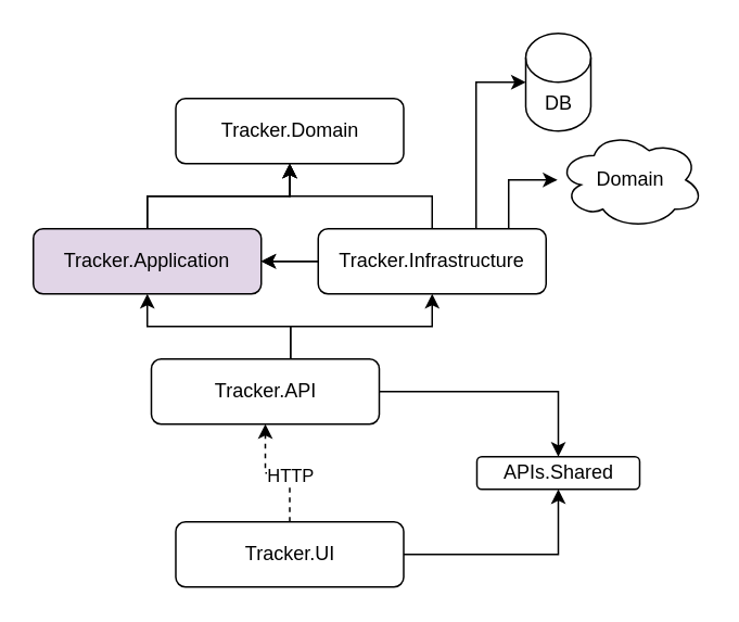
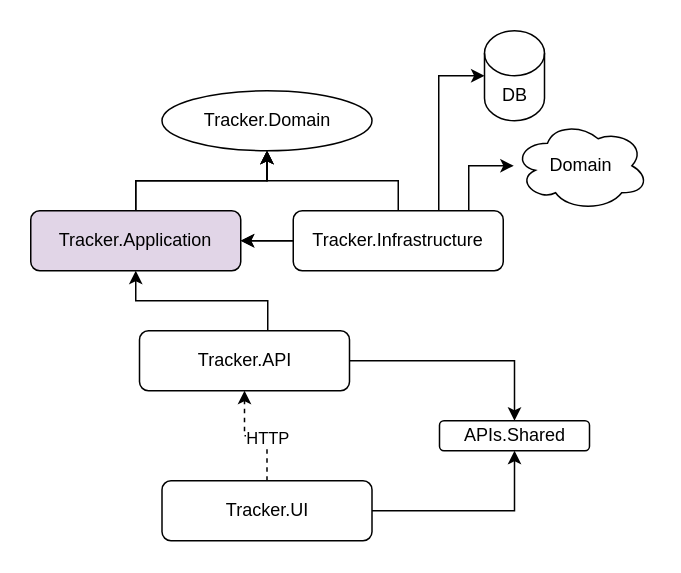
- <mxCell id="5" value="Tracker.Domain" style="rounded=1;whiteSpace=wrap;html=1;" vertex="1" parent="1"><mxGeometry x="107.5" y="60" width="140" height="40" as="geometry" /></mxCell>
+ <mxCell id="5" value="Tracker.Domain" style="ellipse;whiteSpace=wrap;html=1;" vertex="1" parent="1"><mxGeometry x="107.5" y="60" width="140" height="40" as="geometry" /></mxCell>
- <mxCell id="7" style="edgeStyle=orthogonalEdgeStyle;rounded=0;orthogonalLoop=1;jettySize=auto;html=1;" edge="1" parent="1" source="10" target="19"><mxGeometry relative="1" as="geometry"><Array as="points"><mxPoint x="178" y="200" /><mxPoint x="265" y="200" /></Array></mxGeometry></mxCell>
